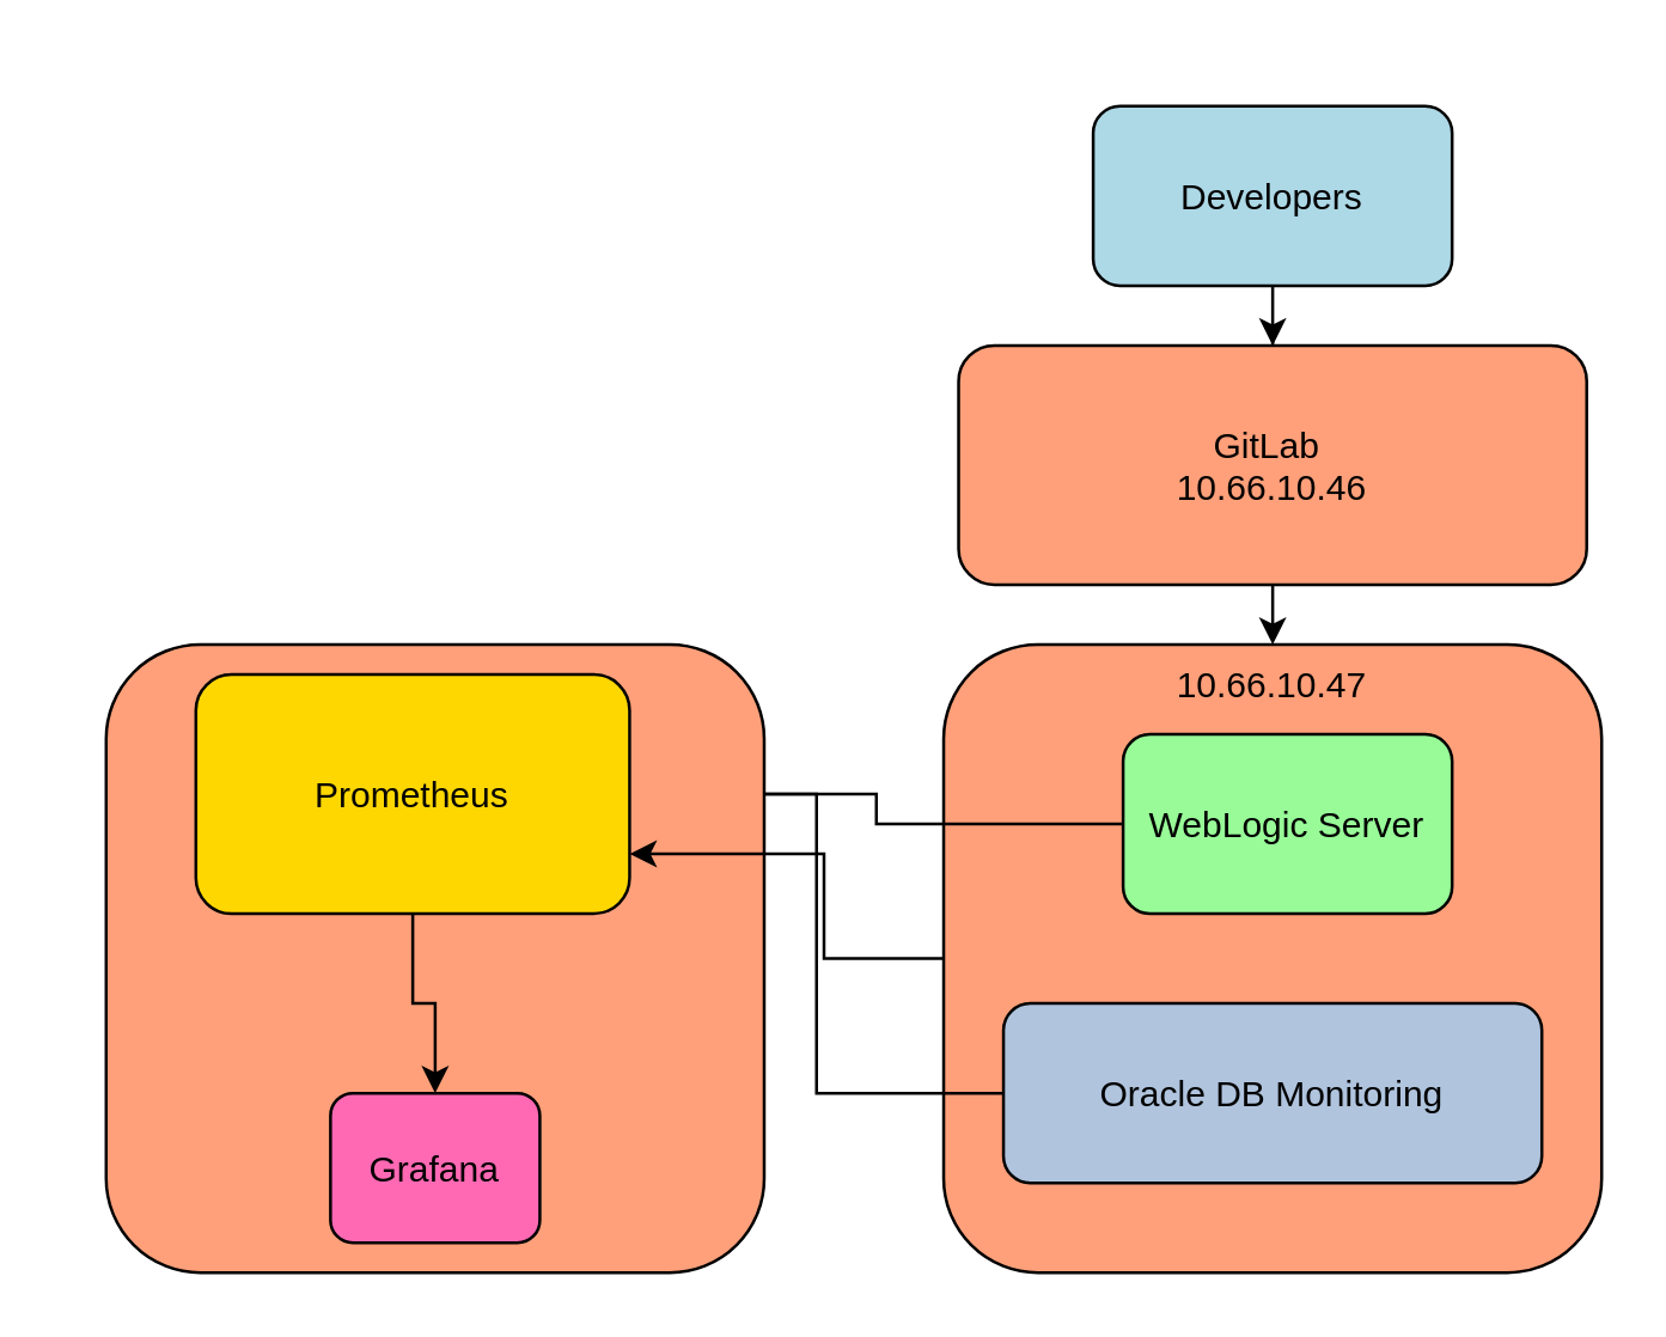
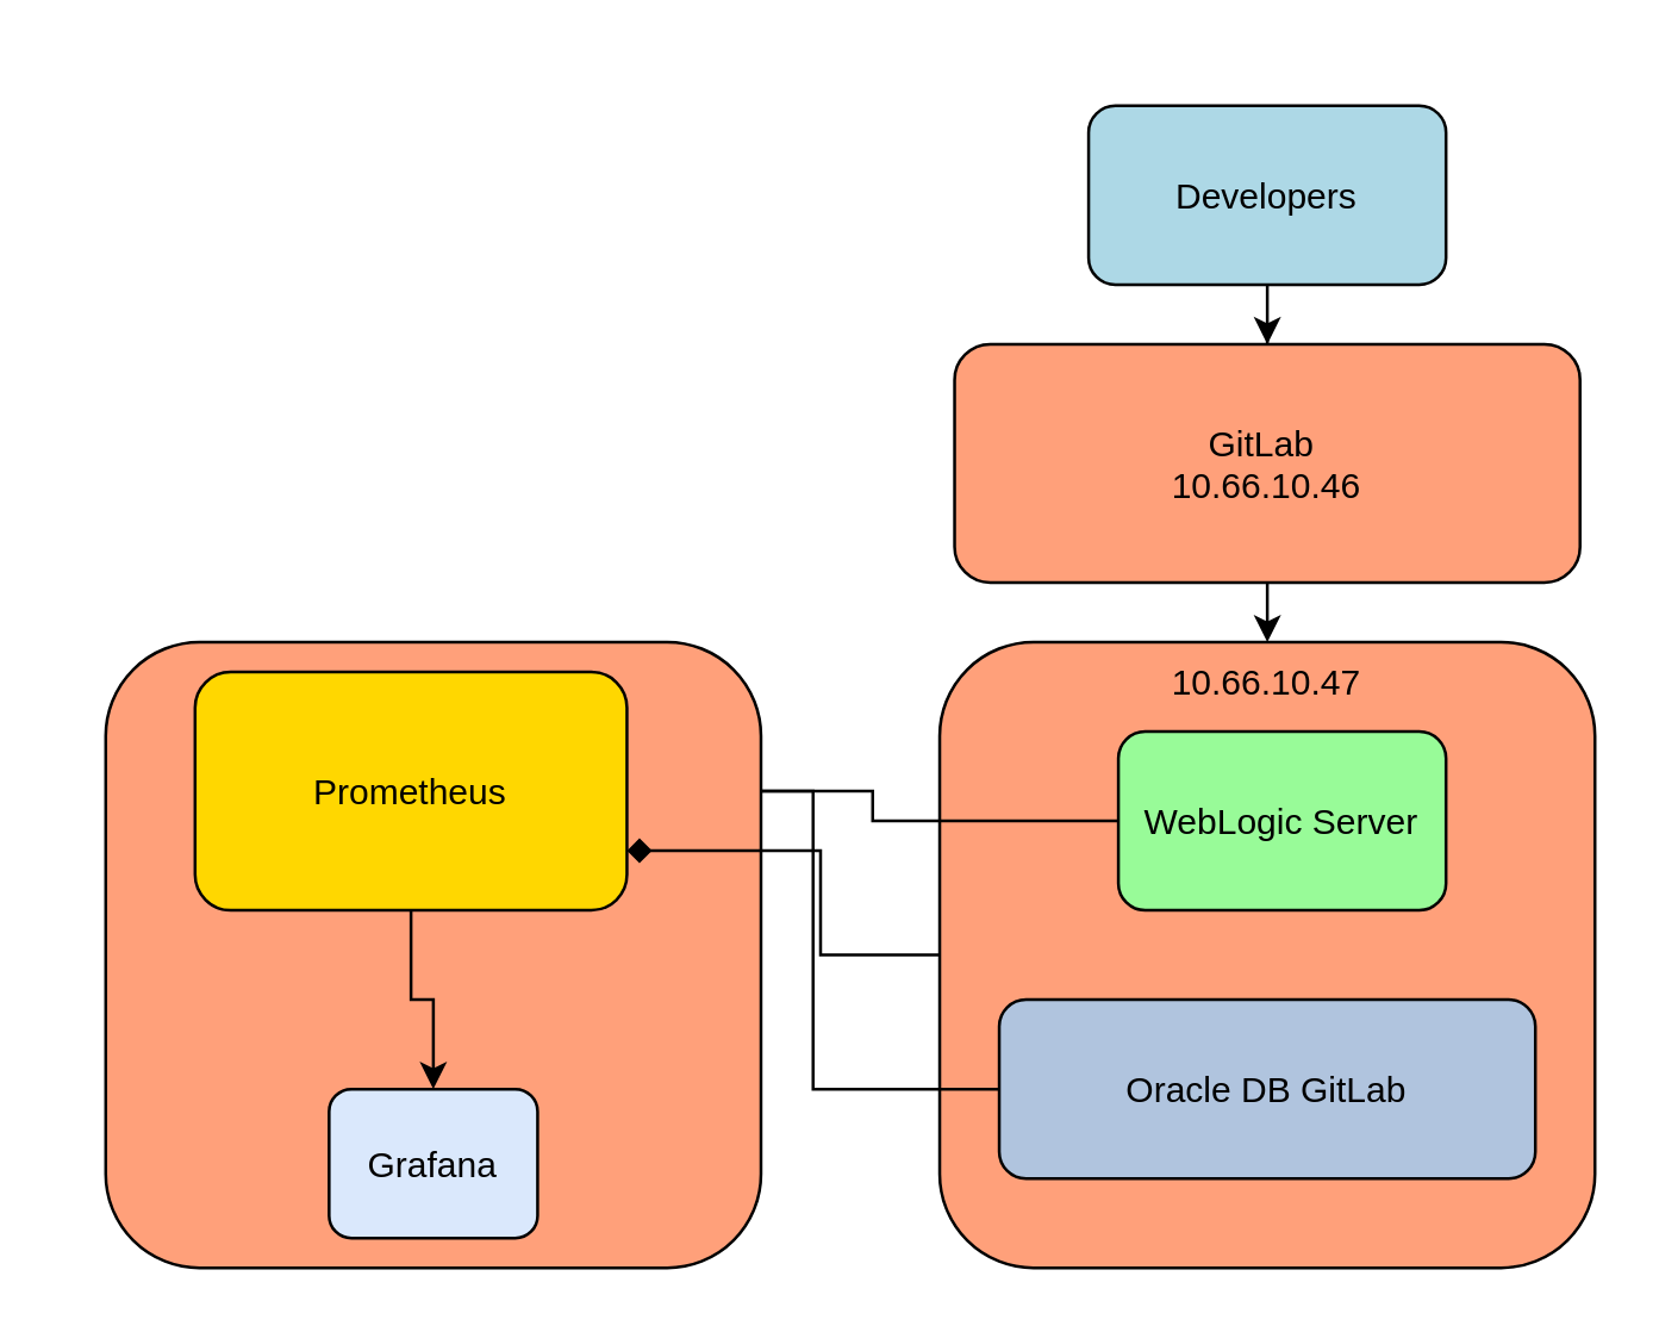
- <mxCell id="20" style="edgeStyle=orthogonalEdgeStyle;rounded=0;orthogonalLoop=1;jettySize=auto;html=1;" edge="1" parent="1" source="11" target="18"><mxGeometry relative="1" as="geometry"><Array as="points"><mxPoint x="260" y="305" /><mxPoint x="260" y="270" /></Array></mxGeometry></mxCell>
+ <mxCell id="20" style="edgeStyle=orthogonalEdgeStyle;rounded=0;orthogonalLoop=1;jettySize=auto;html=1;endArrow=diamond;" edge="1" parent="1" source="11" target="18"><mxGeometry relative="1" as="geometry"><Array as="points"><mxPoint x="260" y="305" /><mxPoint x="260" y="270" /></Array></mxGeometry></mxCell>
- <mxCell id="15" value="Oracle DB Monitoring" style="rounded=1;fillColor=#B0C4DE" parent="1" vertex="1"><mxGeometry x="320" y="320" width="180" height="60" as="geometry" /></mxCell>
+ <mxCell id="15" value="Oracle DB GitLab" style="rounded=1;fillColor=#B0C4DE" parent="1" vertex="1"><mxGeometry x="320" y="320" width="180" height="60" as="geometry" /></mxCell>
- <mxCell id="19" value="Grafana" style="rounded=1;fillColor=#FF69B4" parent="1" vertex="1"><mxGeometry x="95" y="350" width="70" height="50" as="geometry" /></mxCell>
+ <mxCell id="19" value="Grafana" style="rounded=1;fillColor=#dae8fc;" parent="1" vertex="1"><mxGeometry x="95" y="350" width="70" height="50" as="geometry" /></mxCell>
